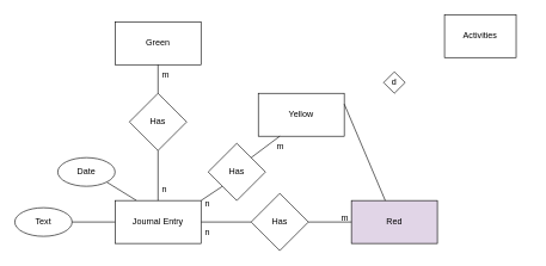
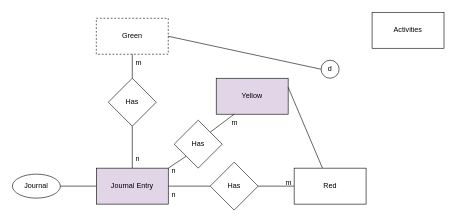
- <mxCell id="22" value="Activities" style="rounded=0;whiteSpace=wrap;html=1;" vertex="1" parent="1"><mxGeometry x="620" y="20" width="100" height="60" as="geometry" /></mxCell>
+ <mxCell id="22" value="Activities" style="rounded=0;whiteSpace=wrap;html=1;" vertex="1" parent="1"><mxGeometry x="620" y="20" width="120" height="60" as="geometry" /></mxCell>
- <mxCell id="15" value="Green" style="rounded=0;whiteSpace=wrap;html=1;" vertex="1" parent="1"><mxGeometry x="160" y="30" width="120" height="60" as="geometry" /></mxCell>
+ <mxCell id="15" value="Green" style="rounded=0;whiteSpace=wrap;html=1;dashed=1;" vertex="1" parent="1"><mxGeometry x="160" y="30" width="120" height="60" as="geometry" /></mxCell>
+ <mxCell id="21" value="" style="endArrow=none;html=1;rounded=0;exitX=0;exitY=0.5;exitDx=0;exitDy=0;entryX=1;entryY=0.5;entryDx=0;entryDy=0;" edge="1" parent="1" source="19" target="15"><mxGeometry width="50" height="50" relative="1" as="geometry"><mxPoint x="380" y="220" as="sourcePoint" /><mxPoint x="380" y="50" as="targetPoint" /></mxGeometry></mxCell>
- <mxCell id="19" value="d" style="rhombus;whiteSpace=wrap;html=1;aspect=fixed;" vertex="1" parent="1"><mxGeometry x="535" y="100" width="30" height="30" as="geometry" /></mxCell>
+ <mxCell id="19" value="d" style="ellipse;whiteSpace=wrap;html=1;aspect=fixed;" vertex="1" parent="1"><mxGeometry x="535" y="100" width="30" height="30" as="geometry" /></mxCell>
- <mxCell id="11" value="Yellow" style="rounded=0;whiteSpace=wrap;html=1;" vertex="1" parent="1"><mxGeometry x="360" y="130" width="120" height="60" as="geometry" /></mxCell>
+ <mxCell id="11" value="Yellow" style="rounded=0;whiteSpace=wrap;html=1;fillColor=#e1d5e7;" vertex="1" parent="1"><mxGeometry x="360" y="130" width="120" height="60" as="geometry" /></mxCell>
- <mxCell id="8" value="Date" style="ellipse;whiteSpace=wrap;html=1;" vertex="1" parent="1"><mxGeometry x="80" y="220" width="80" height="40" as="geometry" /></mxCell>
- <mxCell id="6" value="" style="endArrow=none;html=1;rounded=0;entryX=1;entryY=1;entryDx=0;entryDy=0;exitX=0.25;exitY=0;exitDx=0;exitDy=0;" edge="1" parent="1" source="7" target="8"><mxGeometry width="50" height="50" relative="1" as="geometry"><mxPoint x="290" y="310" as="sourcePoint" /><mxPoint x="340" y="260" as="targetPoint" /></mxGeometry></mxCell>
- <mxCell id="17" value="Text" style="ellipse;whiteSpace=wrap;html=1;" vertex="1" parent="1"><mxGeometry x="20" y="290" width="80" height="40" as="geometry" /></mxCell>
+ <mxCell id="17" value="Journal" style="ellipse;whiteSpace=wrap;html=1;" vertex="1" parent="1"><mxGeometry x="20" y="290" width="80" height="40" as="geometry" /></mxCell>
- <mxCell id="7" value="Journal Entry" style="rounded=0;whiteSpace=wrap;html=1;" vertex="1" parent="1"><mxGeometry x="160" y="280" width="120" height="60" as="geometry" /></mxCell>
+ <mxCell id="7" value="Journal Entry" style="rounded=0;whiteSpace=wrap;html=1;fillColor=#e1d5e7;" vertex="1" parent="1"><mxGeometry x="160" y="280" width="120" height="60" as="geometry" /></mxCell>
- <mxCell id="4" value="Red" style="rounded=0;whiteSpace=wrap;html=1;fillColor=#e1d5e7;" vertex="1" parent="1"><mxGeometry x="490" y="280" width="120" height="60" as="geometry" /></mxCell>
+ <mxCell id="4" value="Red" style="rounded=0;whiteSpace=wrap;html=1;" vertex="1" parent="1"><mxGeometry x="490" y="280" width="120" height="60" as="geometry" /></mxCell>
